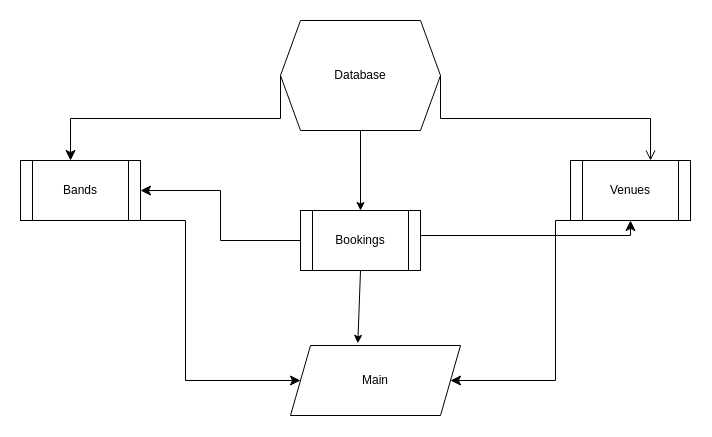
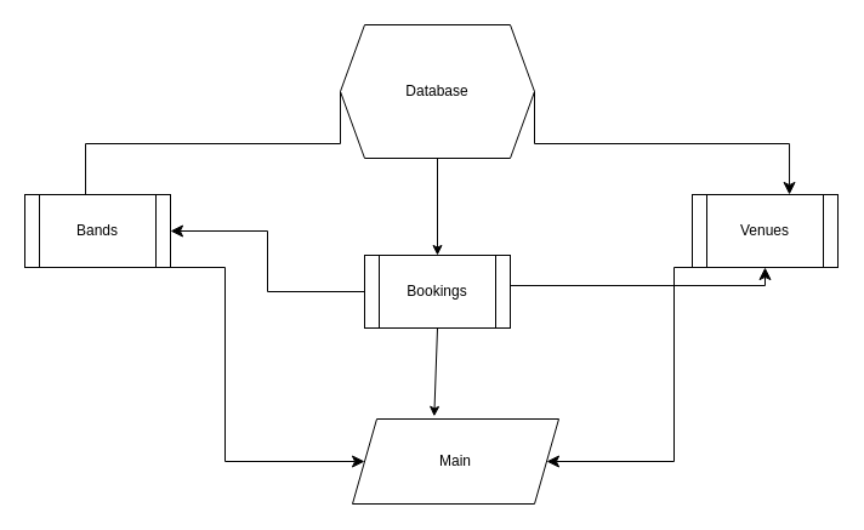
- <mxCell id="7" value="" style="edgeStyle=elbowEdgeStyle;elbow=vertical;endArrow=classic;html=1;curved=0;rounded=0;endSize=8;startSize=8;entryX=0.417;entryY=0;entryDx=0;entryDy=0;entryPerimeter=0;exitX=0;exitY=0.5;exitDx=0;exitDy=0;" edge="1" parent="1" source="3" target="4"><mxGeometry width="50" height="50" relative="1" as="geometry"><mxPoint x="280" y="80" as="sourcePoint" /><mxPoint x="330" y="30" as="targetPoint" /></mxGeometry></mxCell>
+ <mxCell id="7" value="" style="edgeStyle=elbowEdgeStyle;elbow=vertical;endArrow=none;html=1;curved=0;rounded=0;endSize=8;startSize=8;entryX=0.417;entryY=0;entryDx=0;entryDy=0;entryPerimeter=0;exitX=0;exitY=0.5;exitDx=0;exitDy=0;" edge="1" parent="1" source="3" target="4"><mxGeometry width="50" height="50" relative="1" as="geometry"><mxPoint x="280" y="80" as="sourcePoint" /><mxPoint x="330" y="30" as="targetPoint" /></mxGeometry></mxCell>
- <mxCell id="9" value="" style="edgeStyle=elbowEdgeStyle;elbow=vertical;endArrow=open;html=1;curved=0;rounded=0;endSize=8;startSize=8;entryX=0.667;entryY=0;entryDx=0;entryDy=0;entryPerimeter=0;exitX=1;exitY=0.5;exitDx=0;exitDy=0;" edge="1" parent="1" source="3" target="5"><mxGeometry width="50" height="50" relative="1" as="geometry"><mxPoint x="440" y="80" as="sourcePoint" /><mxPoint x="490" y="30" as="targetPoint" /></mxGeometry></mxCell>
+ <mxCell id="9" value="" style="edgeStyle=elbowEdgeStyle;elbow=vertical;endArrow=classic;html=1;curved=0;rounded=0;endSize=8;startSize=8;entryX=0.667;entryY=0;entryDx=0;entryDy=0;entryPerimeter=0;exitX=1;exitY=0.5;exitDx=0;exitDy=0;" edge="1" parent="1" source="3" target="5"><mxGeometry width="50" height="50" relative="1" as="geometry"><mxPoint x="440" y="80" as="sourcePoint" /><mxPoint x="490" y="30" as="targetPoint" /></mxGeometry></mxCell>
